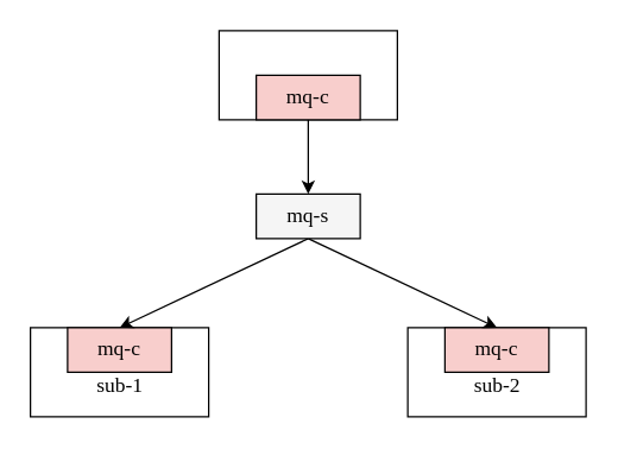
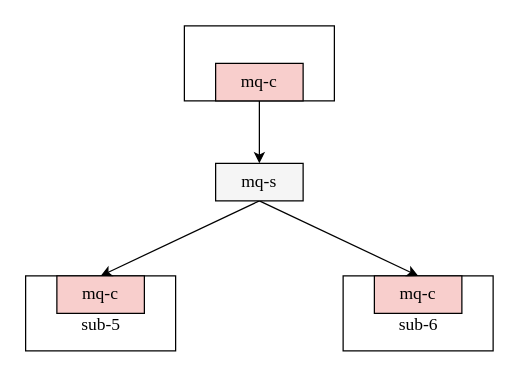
- <mxCell id="12" value="sub-1" style="text;html=1;strokeColor=none;fillColor=none;align=center;verticalAlign=middle;whiteSpace=wrap;rounded=0;fontFamily=Verdana;fontSize=14;" vertex="1" parent="1"><mxGeometry x="56.5" y="250" width="47" height="20" as="geometry" /></mxCell>
+ <mxCell id="12" value="sub-5" style="text;html=1;strokeColor=none;fillColor=none;align=center;verticalAlign=middle;whiteSpace=wrap;rounded=0;fontFamily=Verdana;fontSize=14;" vertex="1" parent="1"><mxGeometry x="56.5" y="250" width="47" height="20" as="geometry" /></mxCell>
- <mxCell id="13" value="sub-2" style="text;html=1;strokeColor=none;fillColor=none;align=center;verticalAlign=middle;whiteSpace=wrap;rounded=0;fontFamily=Verdana;fontSize=14;" vertex="1" parent="1"><mxGeometry x="310.5" y="250" width="47" height="20" as="geometry" /></mxCell>
+ <mxCell id="13" value="sub-6" style="text;html=1;strokeColor=none;fillColor=none;align=center;verticalAlign=middle;whiteSpace=wrap;rounded=0;fontFamily=Verdana;fontSize=14;" vertex="1" parent="1"><mxGeometry x="310.5" y="250" width="47" height="20" as="geometry" /></mxCell>
